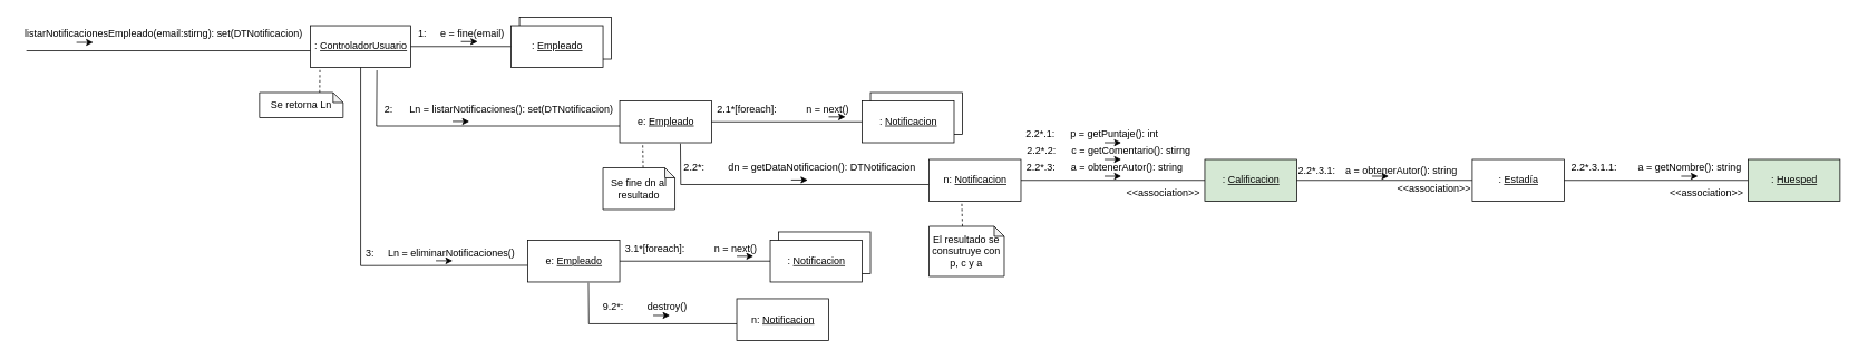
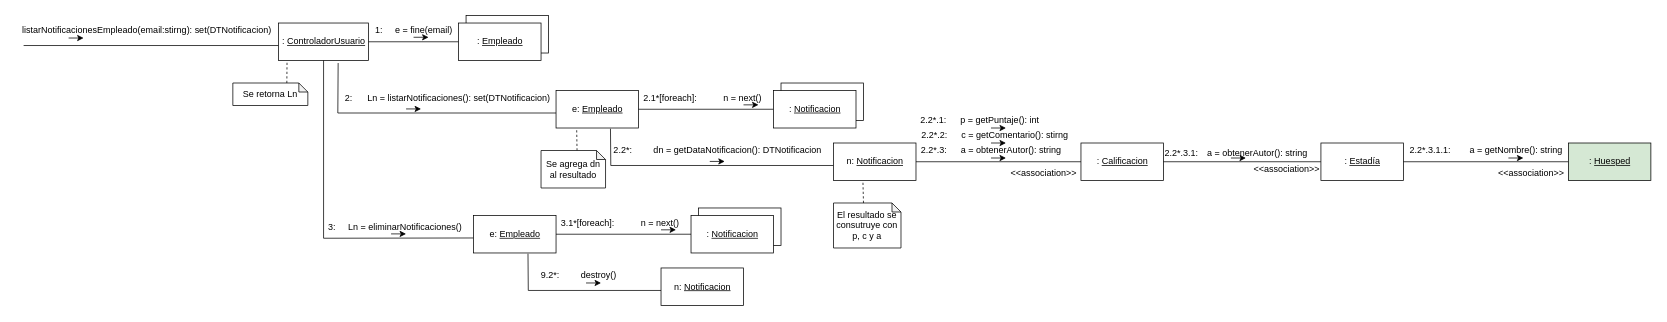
- <mxCell id="33" value=": &lt;u&gt;Calificacion&lt;/u&gt;" style="html=1;fillColor=#d5e8d4;" parent="1" vertex="1"><mxGeometry x="1441" y="190" width="110" height="50" as="geometry" /></mxCell>
+ <mxCell id="33" value=": &lt;u&gt;Calificacion&lt;/u&gt;" style="html=1;" parent="1" vertex="1"><mxGeometry x="1441" y="190" width="110" height="50" as="geometry" /></mxCell>
- <mxCell id="26" value="Se fine dn al resultado" style="shape=note;whiteSpace=wrap;html=1;backgroundOutline=1;darkOpacity=0.05;size=12;" parent="1" vertex="1"><mxGeometry x="721" y="200" width="86" height="50" as="geometry" /></mxCell>
+ <mxCell id="26" value="Se agrega dn al resultado" style="shape=note;whiteSpace=wrap;html=1;backgroundOutline=1;darkOpacity=0.05;size=12;" parent="1" vertex="1"><mxGeometry x="721" y="200" width="86" height="50" as="geometry" /></mxCell>
